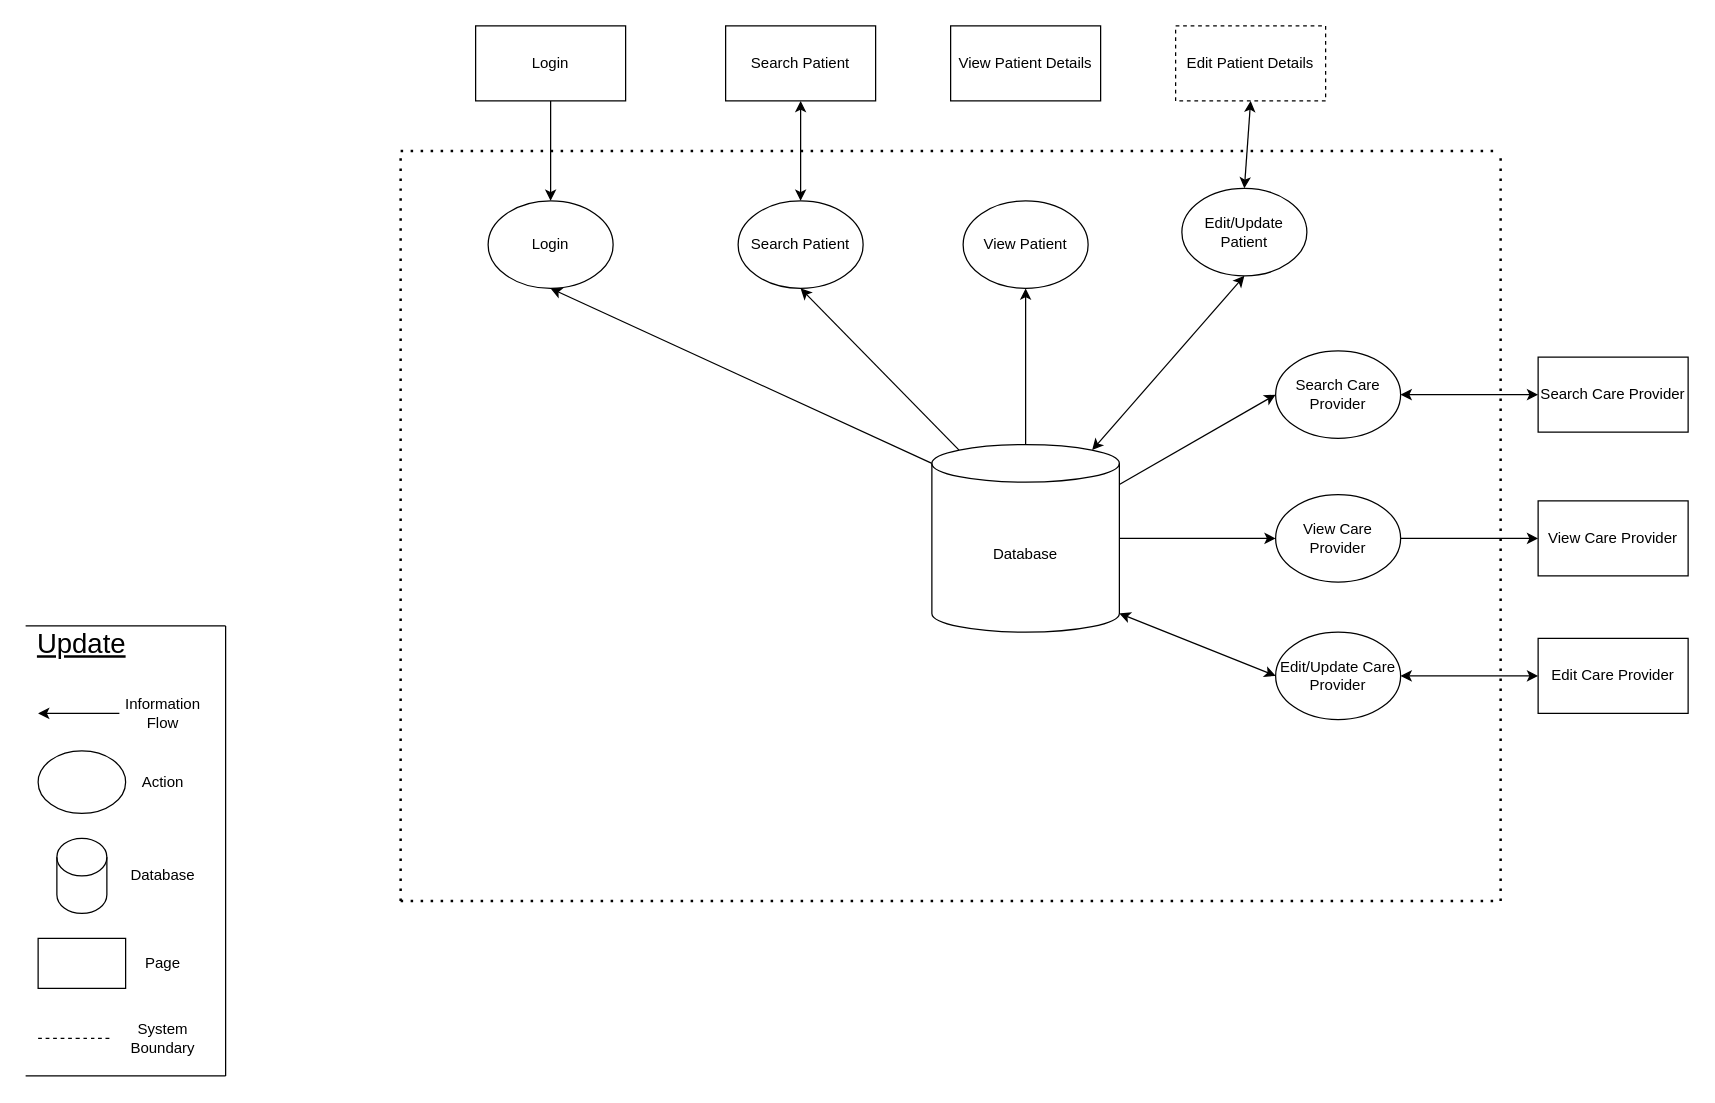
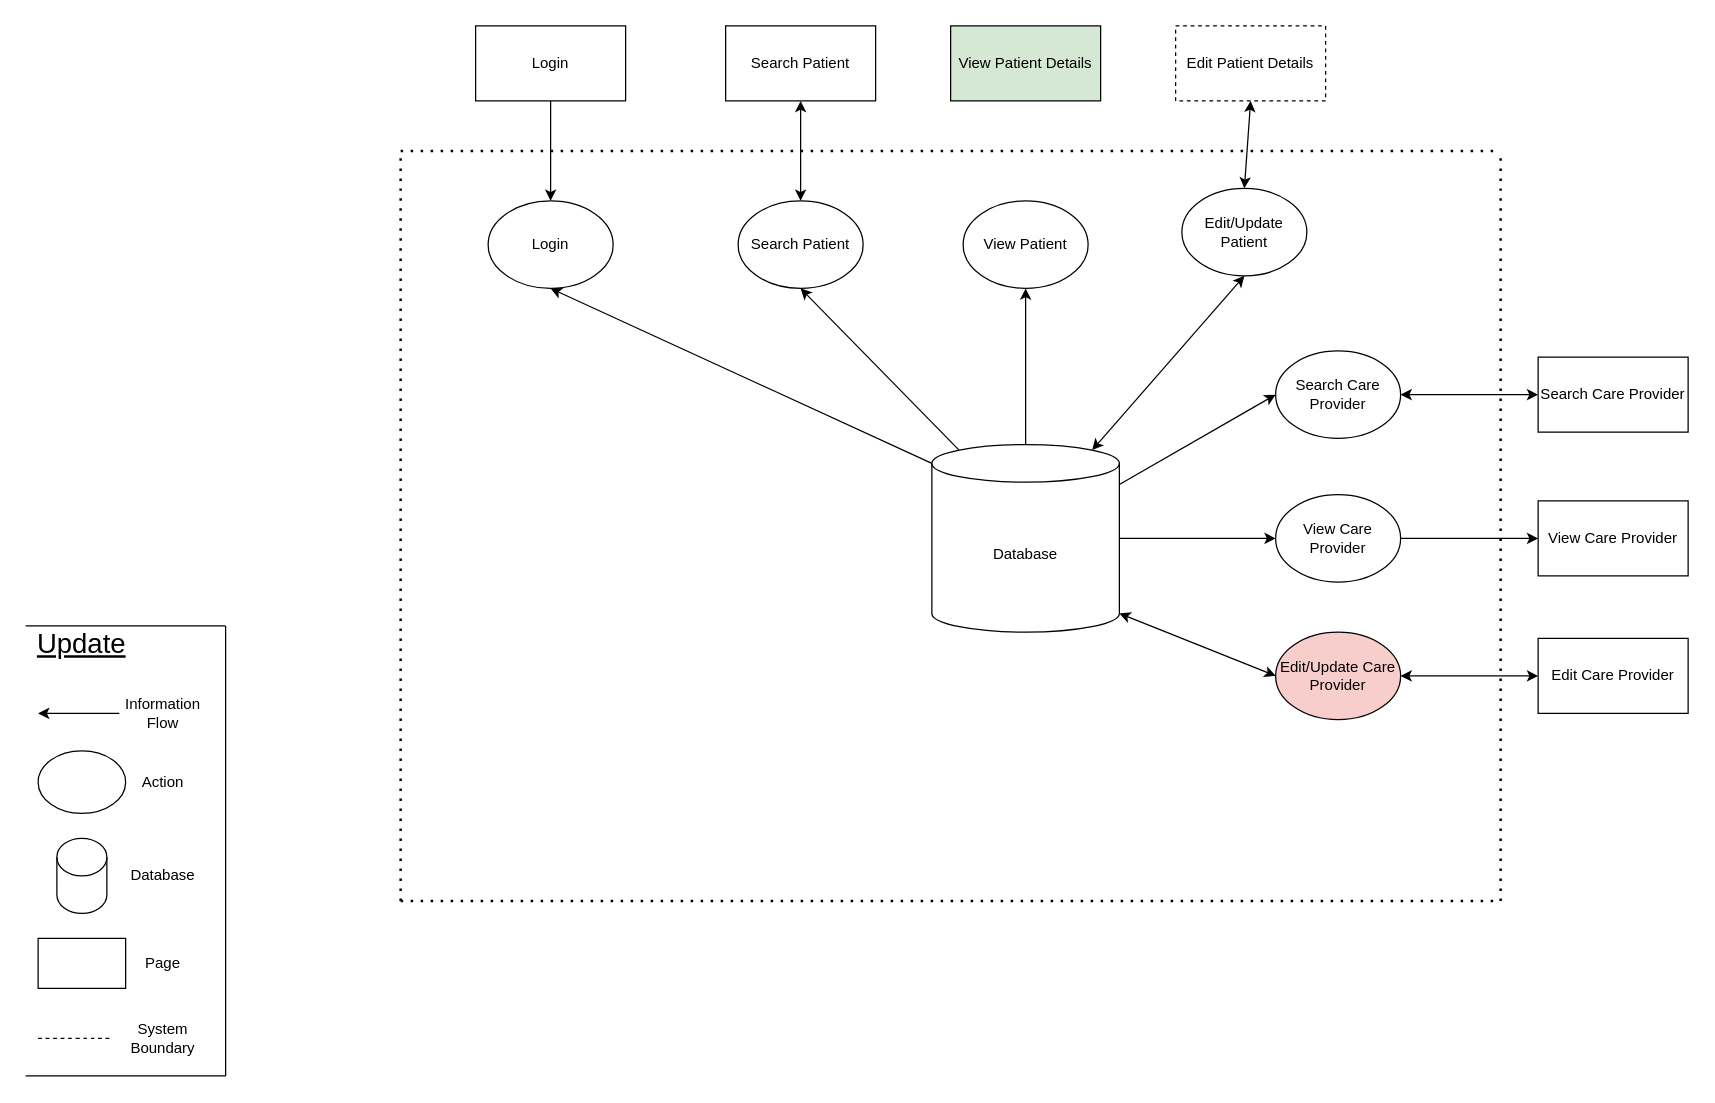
- <mxCell id="14" value="View Patient Details" style="rounded=0;whiteSpace=wrap;html=1;" parent="1" vertex="1"><mxGeometry x="760" y="20" width="120" height="60" as="geometry" /></mxCell>
+ <mxCell id="14" value="View Patient Details" style="rounded=0;whiteSpace=wrap;html=1;fillColor=#d5e8d4;" parent="1" vertex="1"><mxGeometry x="760" y="20" width="120" height="60" as="geometry" /></mxCell>
- <mxCell id="33" value="Edit/Update Care Provider" style="ellipse;whiteSpace=wrap;html=1;" parent="1" vertex="1"><mxGeometry x="1020" y="505" width="100" height="70" as="geometry" /></mxCell>
+ <mxCell id="33" value="Edit/Update Care Provider" style="ellipse;whiteSpace=wrap;html=1;fillColor=#f8cecc;" parent="1" vertex="1"><mxGeometry x="1020" y="505" width="100" height="70" as="geometry" /></mxCell>
